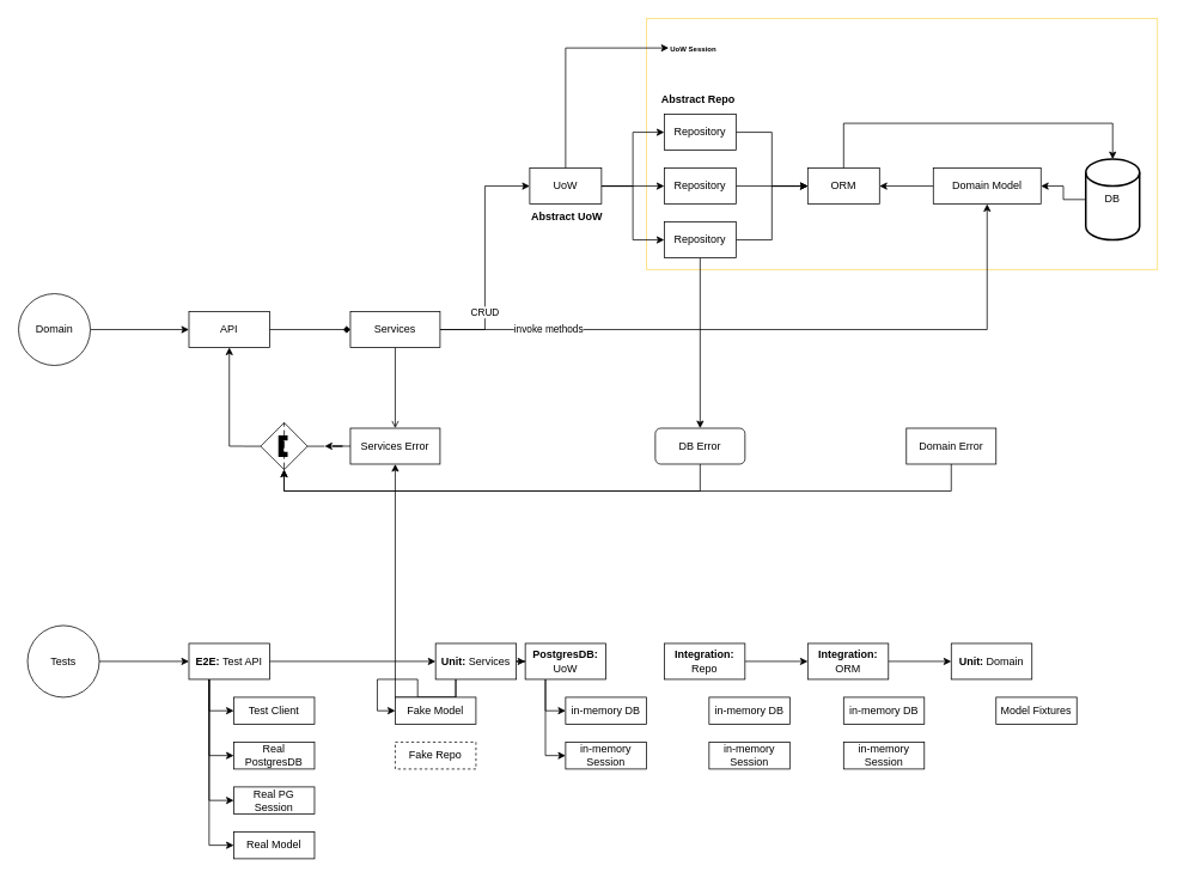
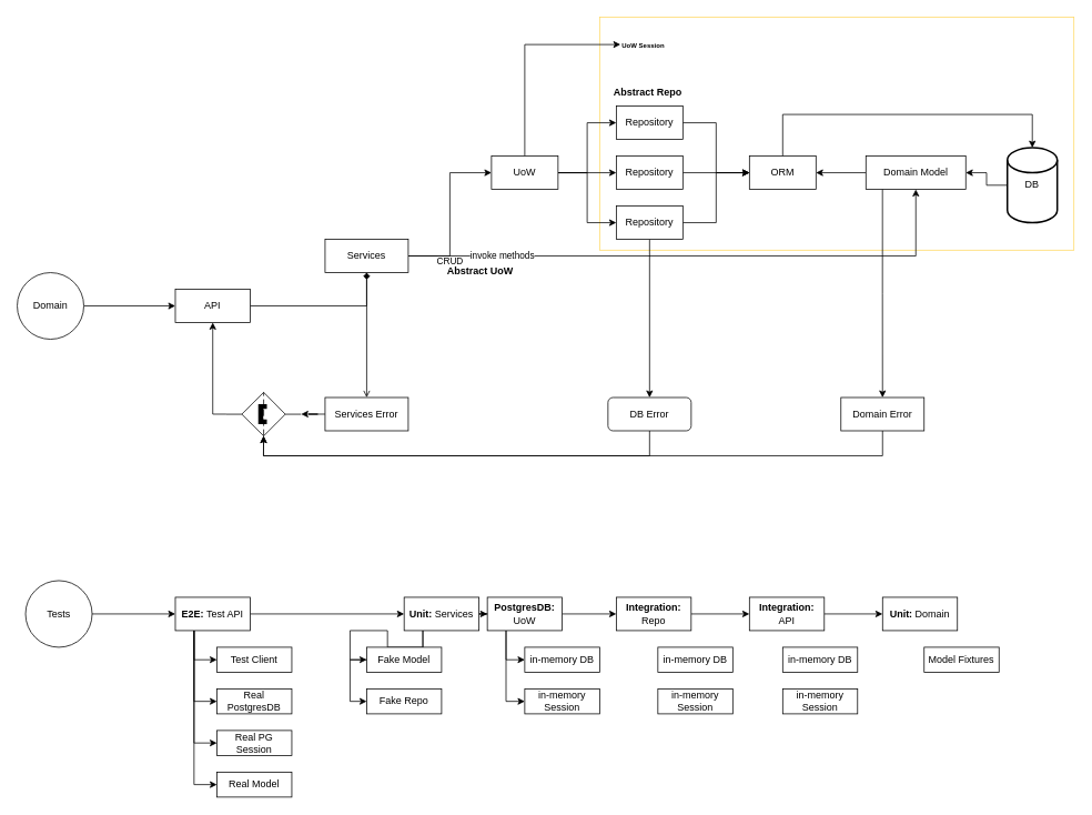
- <mxCell id="30" value="&lt;span style=&quot;text-align: center;&quot;&gt;&lt;b&gt;Abstract UoW&lt;/b&gt;&lt;/span&gt;" style="text;whiteSpace=wrap;html=1;" vertex="1" parent="1"><mxGeometry x="590" y="227" width="90" height="30" as="geometry" /></mxCell>
+ <mxCell id="30" value="&lt;span style=&quot;text-align: center;&quot;&gt;&lt;b&gt;Abstract UoW&lt;/b&gt;&lt;/span&gt;" style="text;whiteSpace=wrap;html=1;" vertex="1" parent="1"><mxGeometry x="535" y="312" width="90" height="30" as="geometry" /></mxCell>
+ <mxCell id="21" style="edgeStyle=orthogonalEdgeStyle;rounded=0;orthogonalLoop=1;jettySize=auto;html=1;exitX=0.166;exitY=0.986;exitDx=0;exitDy=0;entryX=0.5;entryY=0;entryDx=0;entryDy=0;exitPerimeter=0;" edge="1" parent="1" source="22" target="65"><mxGeometry relative="1" as="geometry" /></mxCell>
- <mxCell id="17" value="Services" style="rounded=0;whiteSpace=wrap;html=1;" vertex="1" parent="1"><mxGeometry x="390" y="347" width="100" height="40" as="geometry" /></mxCell>
+ <mxCell id="17" value="Services" style="rounded=0;whiteSpace=wrap;html=1;" vertex="1" parent="1"><mxGeometry x="390" y="287" width="100" height="40" as="geometry" /></mxCell>
- <mxCell id="39" style="edgeStyle=orthogonalEdgeStyle;rounded=0;orthogonalLoop=1;jettySize=auto;html=1;exitX=0.25;exitY=1;exitDx=0;exitDy=0;" edge="1" parent="1" source="41" target="56"><mxGeometry relative="1" as="geometry" /></mxCell>
+ <mxCell id="39" style="edgeStyle=orthogonalEdgeStyle;rounded=0;orthogonalLoop=1;jettySize=auto;html=1;exitX=0.25;exitY=1;exitDx=0;exitDy=0;entryX=0;entryY=0.5;entryDx=0;entryDy=0;" edge="1" parent="1" source="41" target="66"><mxGeometry relative="1" as="geometry" /></mxCell>
+ <mxCell id="50" style="edgeStyle=orthogonalEdgeStyle;rounded=0;orthogonalLoop=1;jettySize=auto;html=1;entryX=0;entryY=0.5;entryDx=0;entryDy=0;" edge="1" parent="1" source="53" target="49"><mxGeometry relative="1" as="geometry" /></mxCell>
- <mxCell id="55" value="&lt;b&gt;Integration&lt;/b&gt;&lt;b&gt;: &lt;/b&gt;ORM" style="rounded=0;whiteSpace=wrap;html=1;" vertex="1" parent="1"><mxGeometry x="900" y="717" width="90" height="40" as="geometry" /></mxCell>
+ <mxCell id="55" value="&lt;b&gt;Integration&lt;/b&gt;&lt;b&gt;: &lt;/b&gt;API" style="rounded=0;whiteSpace=wrap;html=1;" vertex="1" parent="1"><mxGeometry x="900" y="717" width="90" height="40" as="geometry" /></mxCell>
- <mxCell id="66" value="Fake Repo" style="rounded=0;whiteSpace=wrap;html=1;dashed=1;" vertex="1" parent="1"><mxGeometry x="440" y="827" width="90" height="30" as="geometry" /></mxCell>
+ <mxCell id="66" value="Fake Repo" style="rounded=0;whiteSpace=wrap;html=1;" vertex="1" parent="1"><mxGeometry x="440" y="827" width="90" height="30" as="geometry" /></mxCell>
